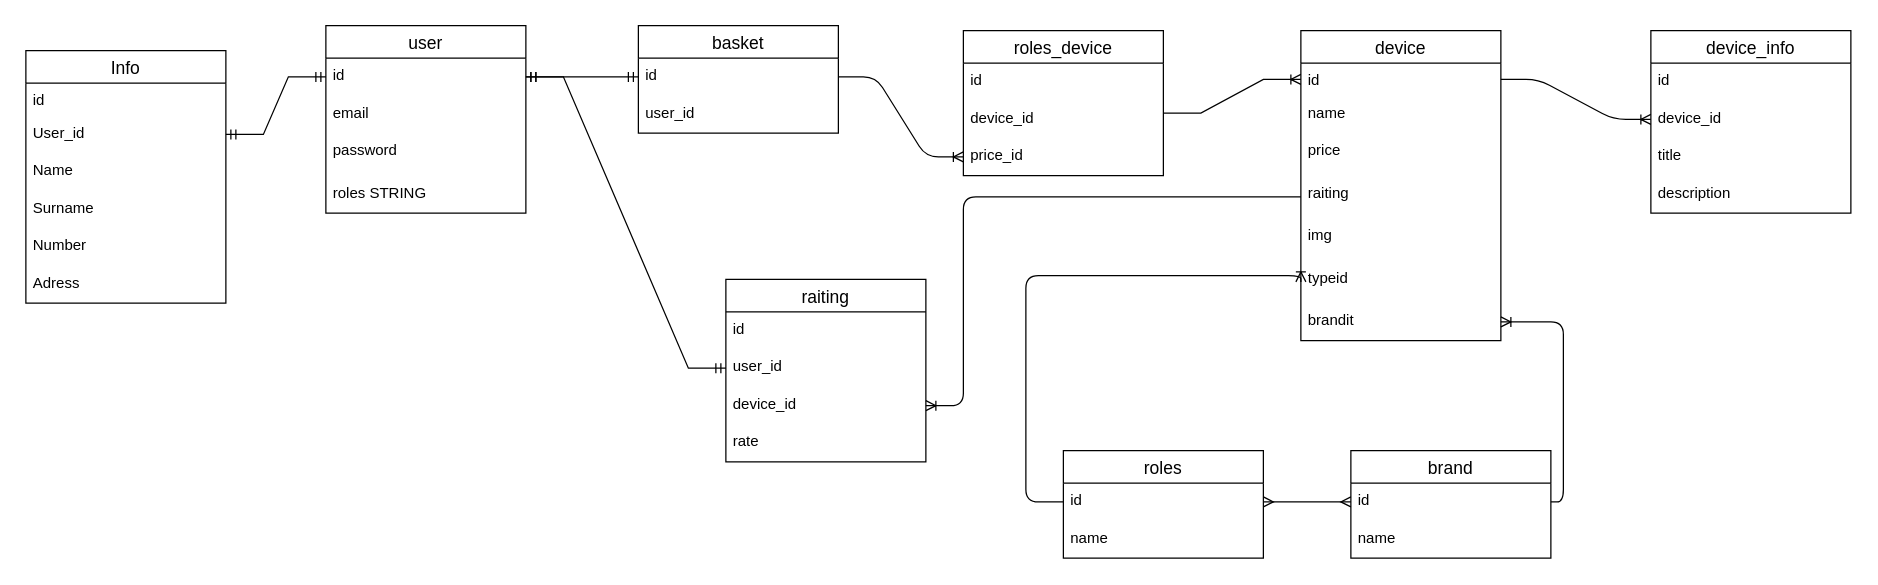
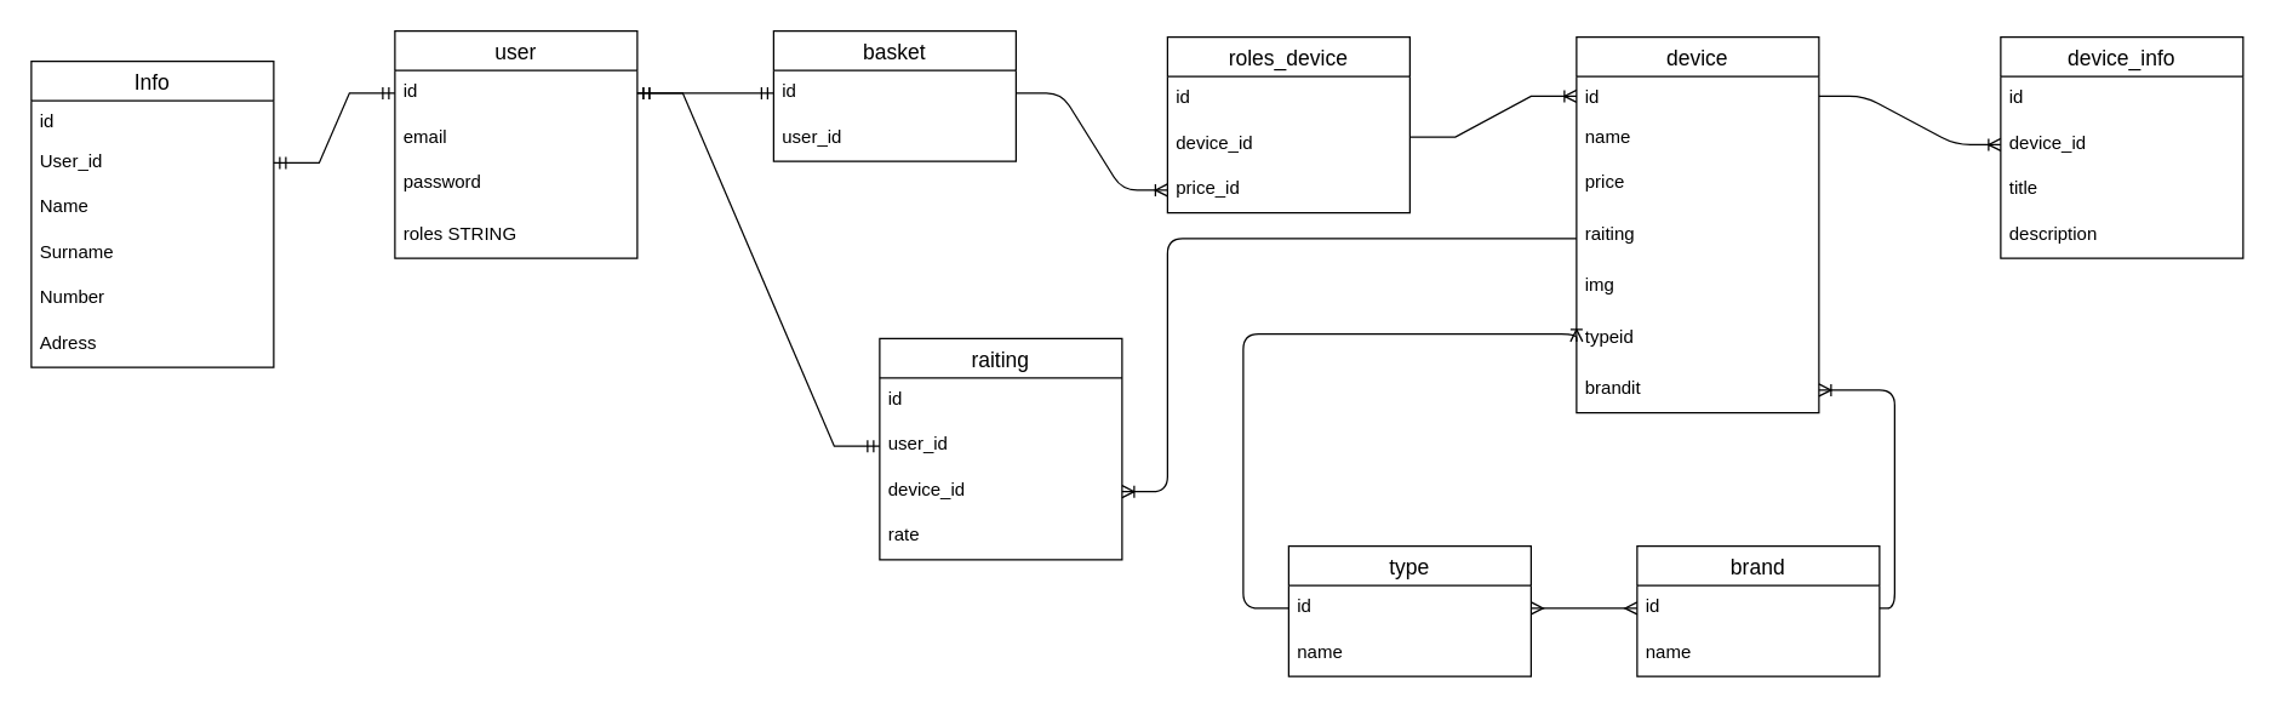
- <mxCell id="19" value="roles" style="swimlane;fontStyle=0;childLayout=stackLayout;horizontal=1;startSize=26;horizontalStack=0;resizeParent=1;resizeParentMax=0;resizeLast=0;collapsible=1;marginBottom=0;align=center;fontSize=14;" parent="1" vertex="1"><mxGeometry x="850" y="360" width="160" height="86" as="geometry" /></mxCell>
+ <mxCell id="19" value="type" style="swimlane;fontStyle=0;childLayout=stackLayout;horizontal=1;startSize=26;horizontalStack=0;resizeParent=1;resizeParentMax=0;resizeLast=0;collapsible=1;marginBottom=0;align=center;fontSize=14;" parent="1" vertex="1"><mxGeometry x="850" y="360" width="160" height="86" as="geometry" /></mxCell>
